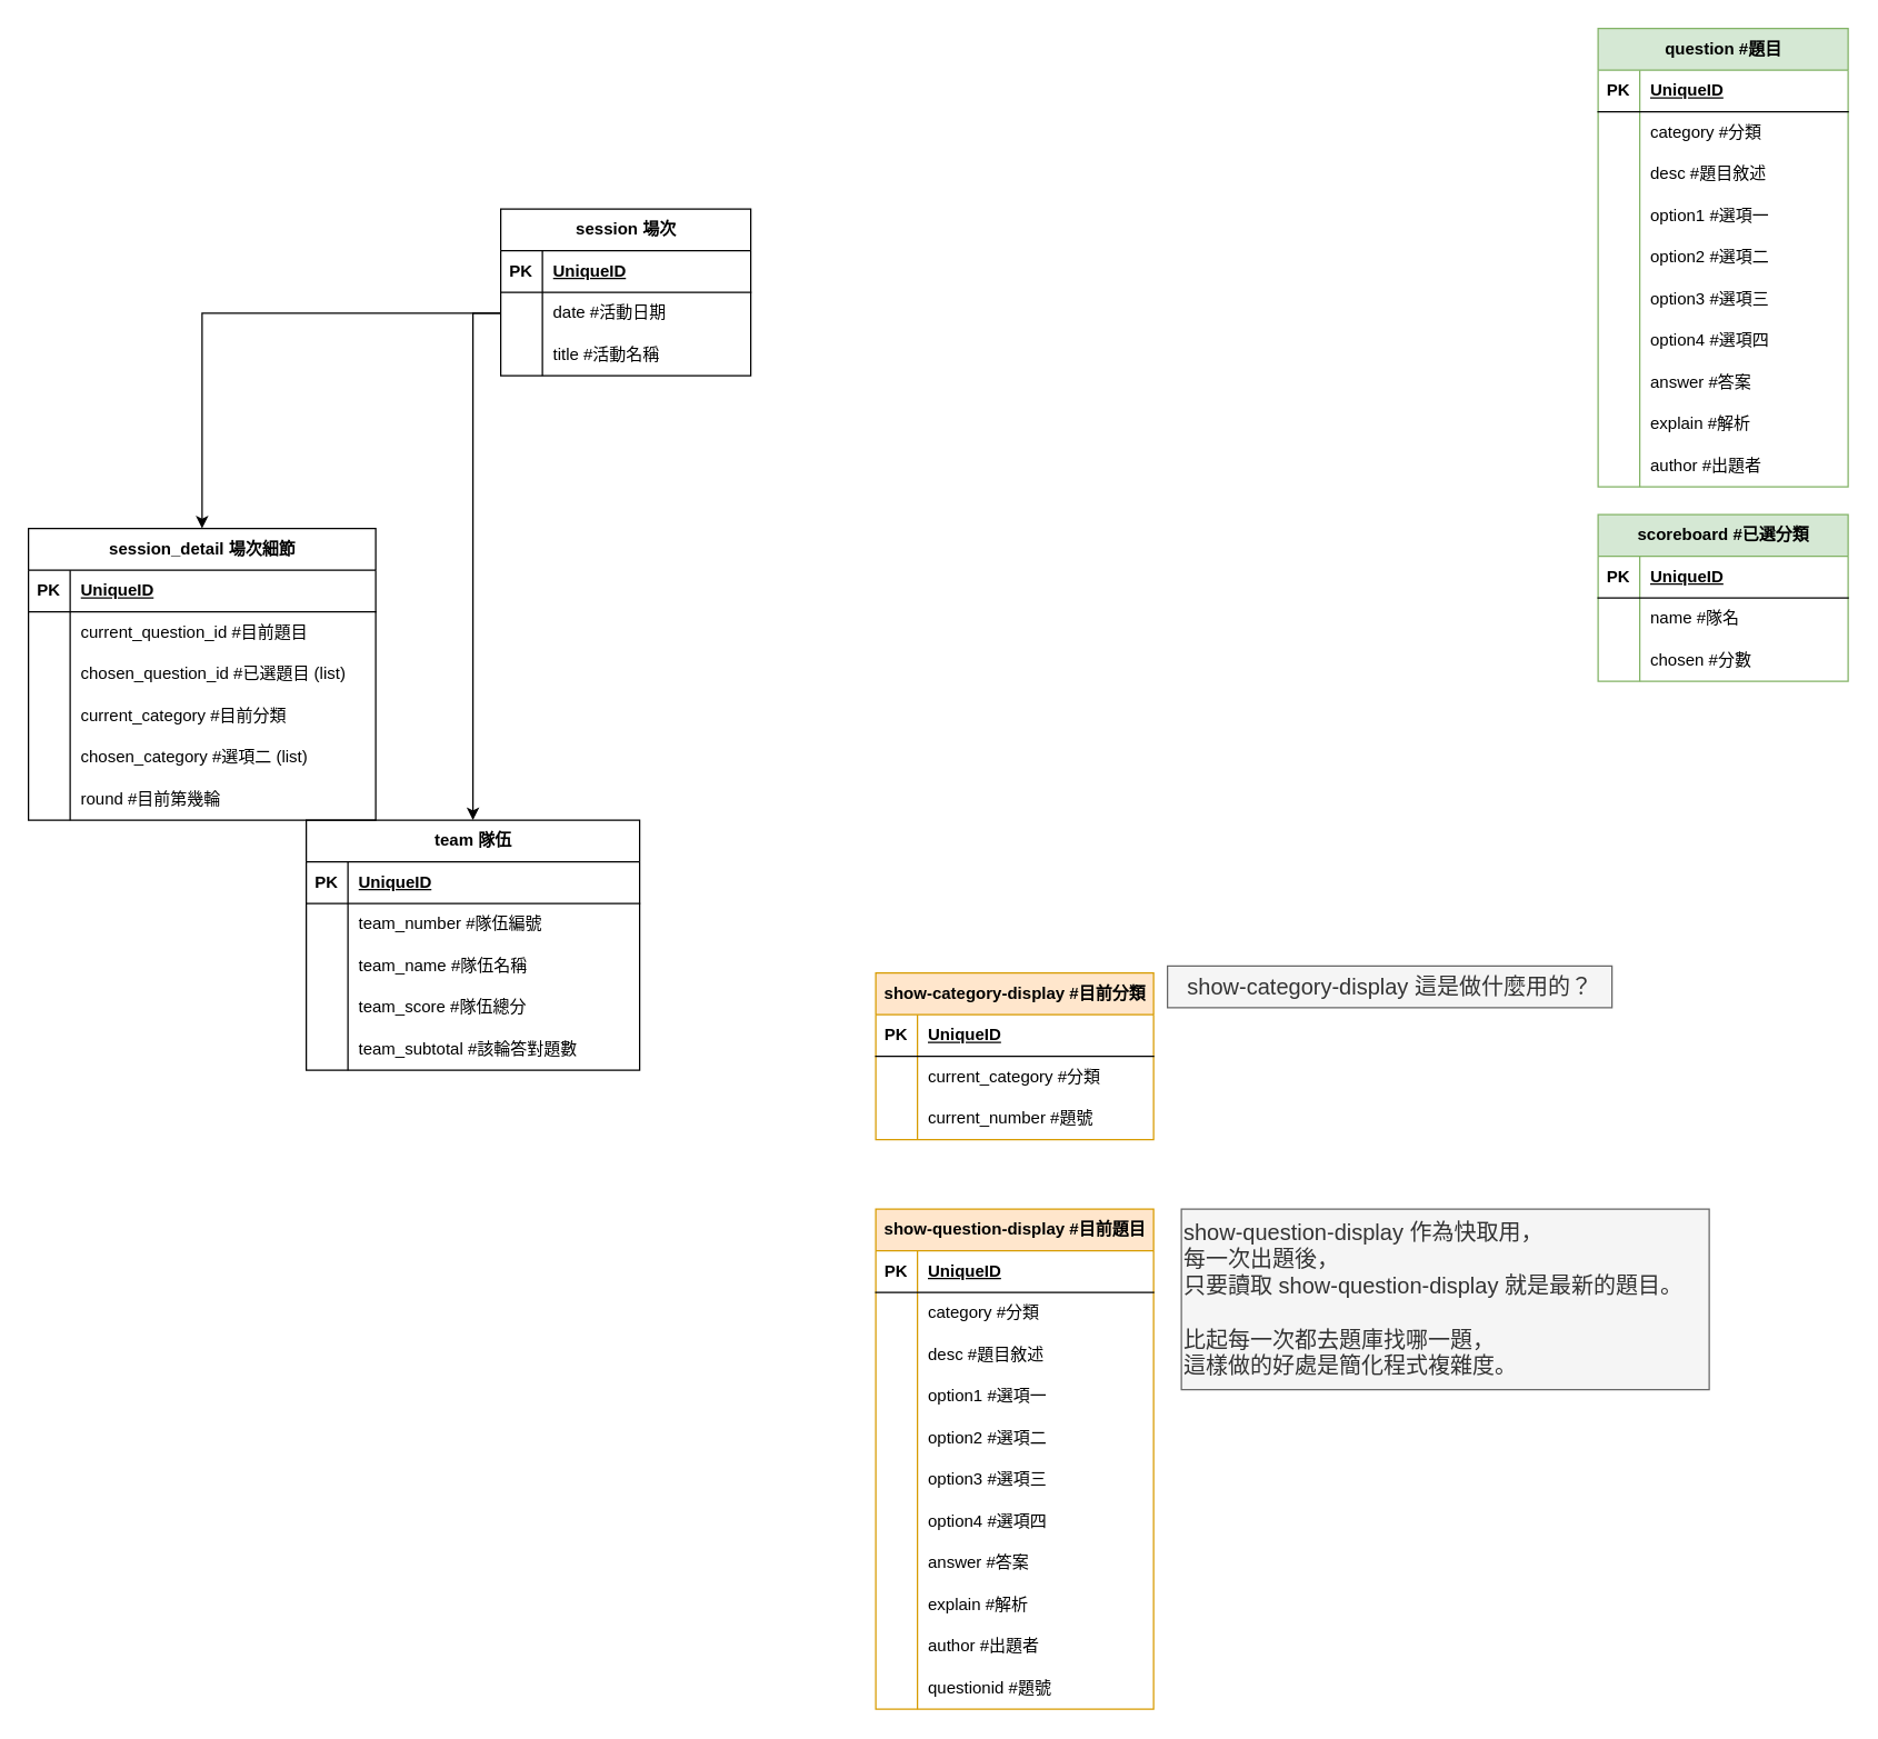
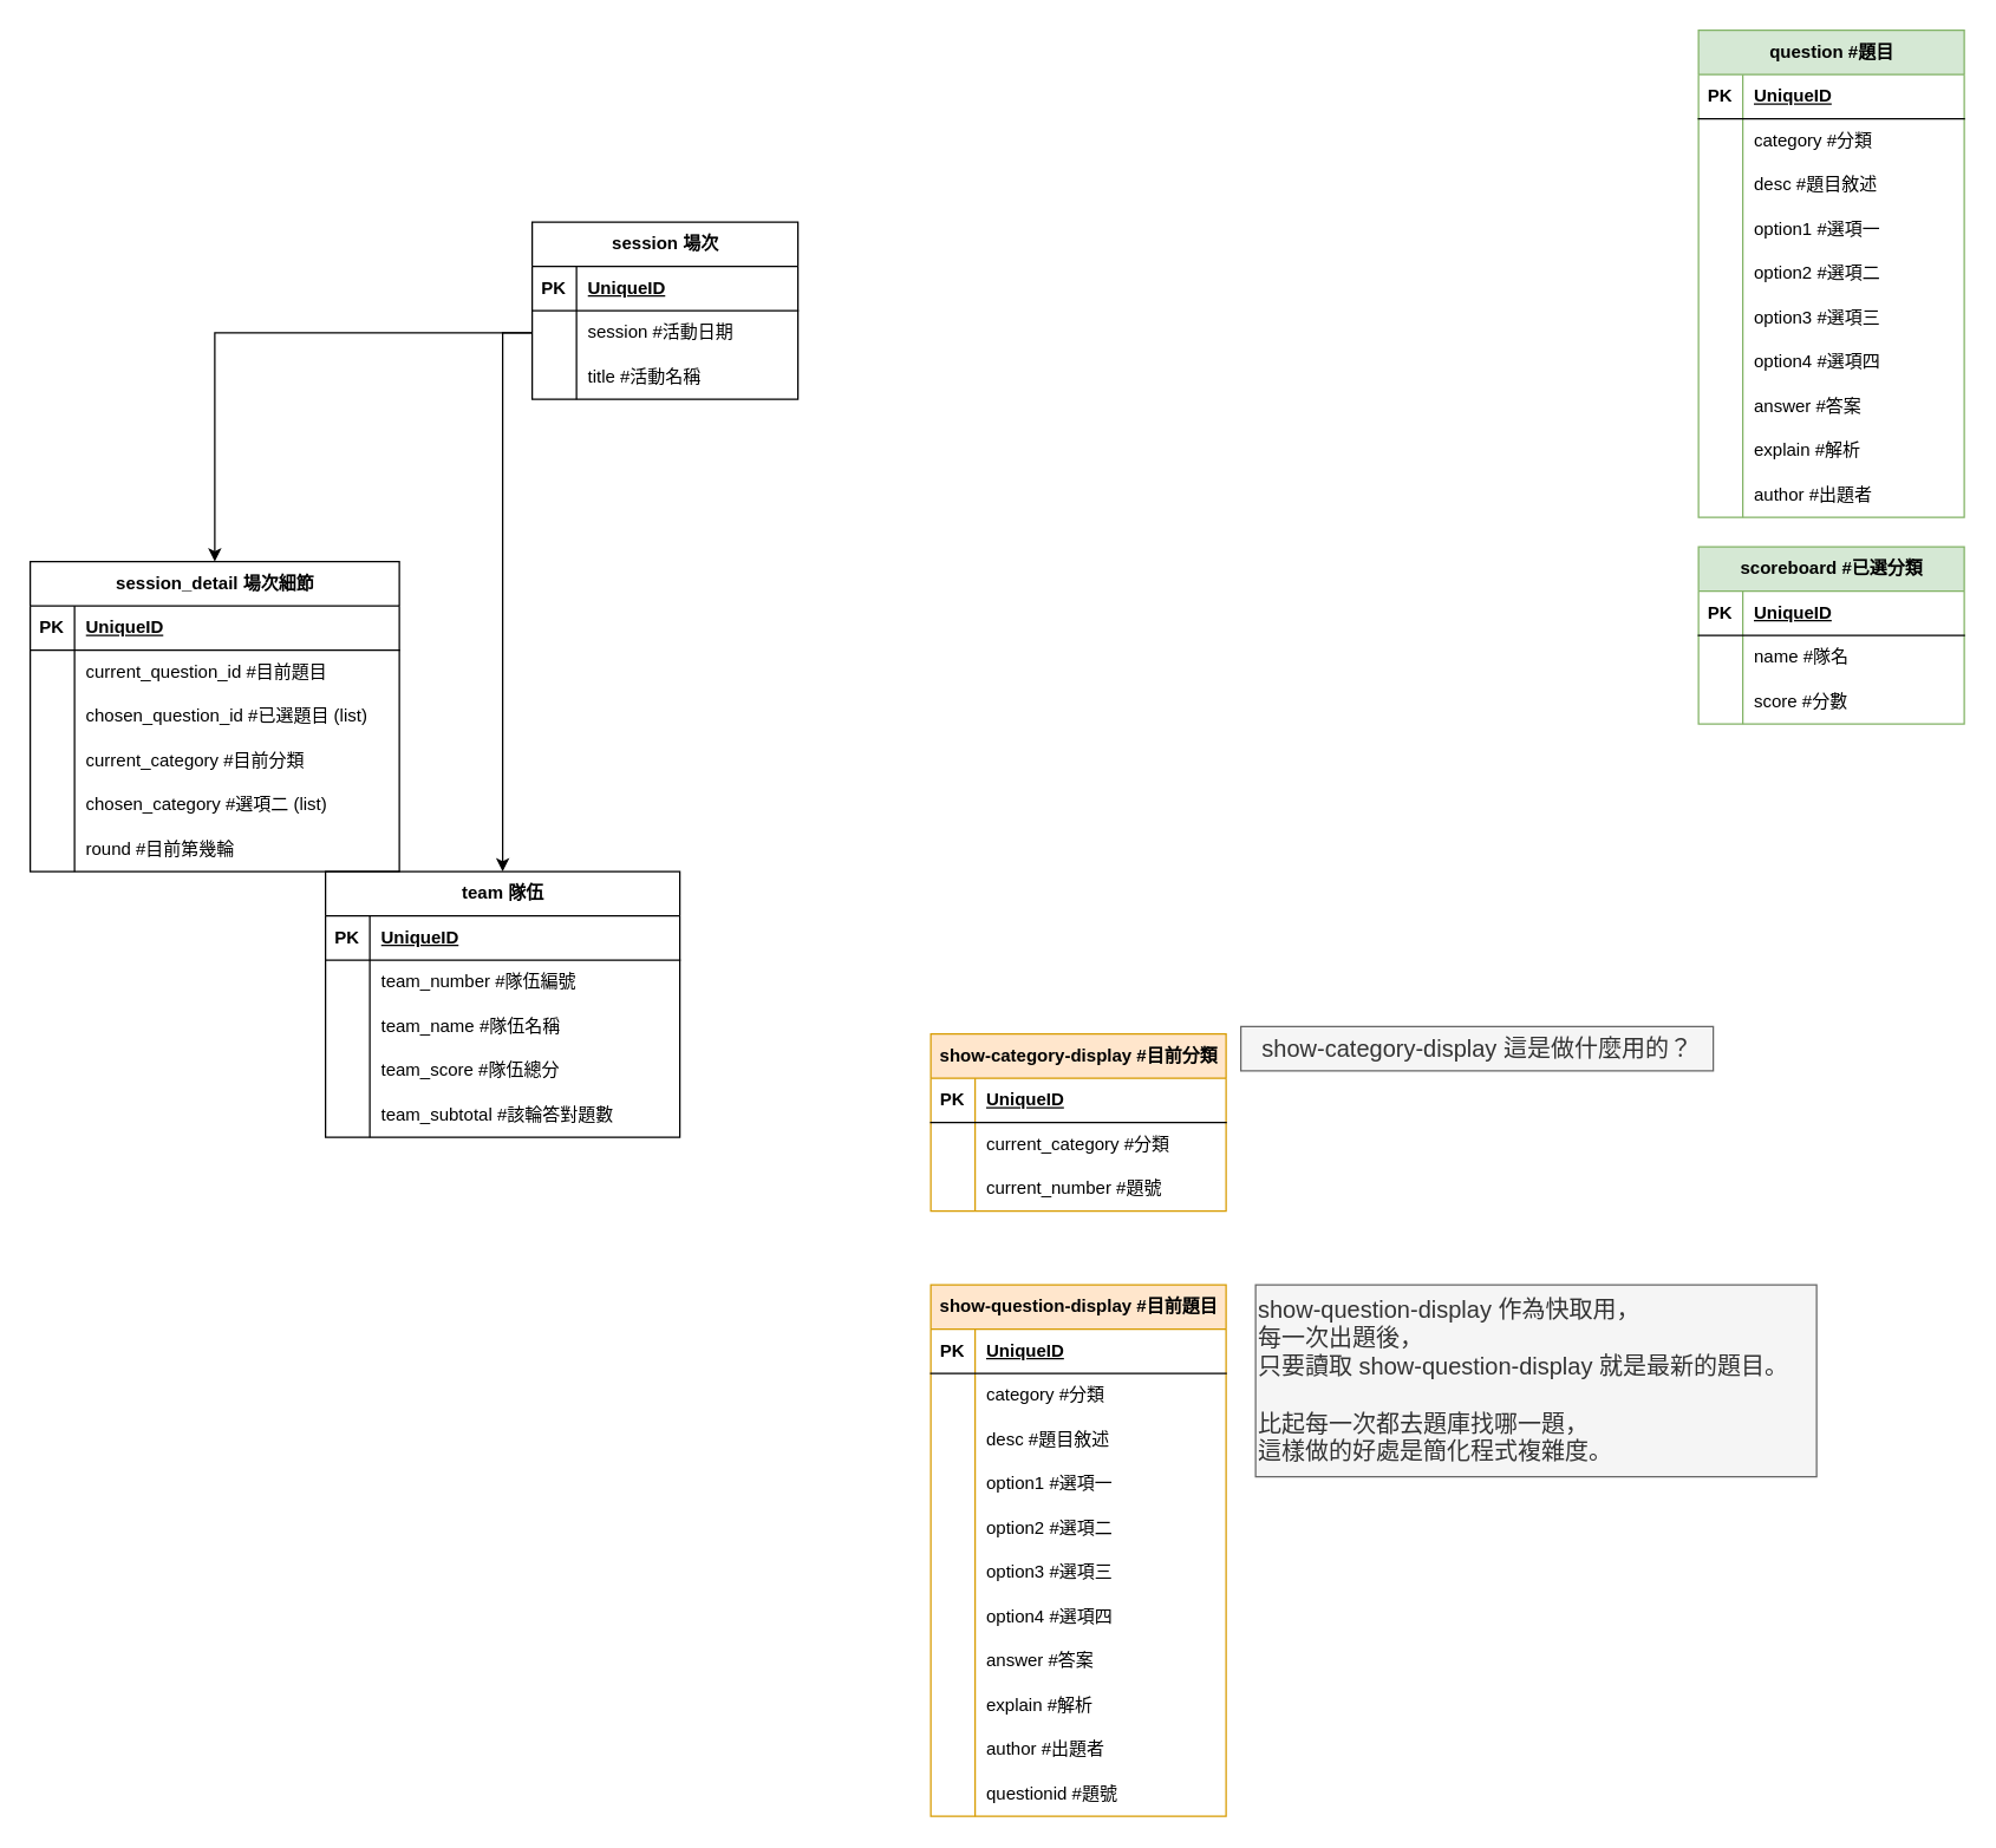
- <mxCell id="39" value="date #活動日期" style="shape=partialRectangle;connectable=0;fillColor=none;top=0;left=0;bottom=0;right=0;align=left;spacingLeft=6;overflow=hidden;whiteSpace=wrap;html=1;" parent="37" vertex="1"><mxGeometry x="30" width="150" height="30" as="geometry"><mxRectangle width="150" height="30" as="alternateBounds" /></mxGeometry></mxCell>
+ <mxCell id="39" value="session #活動日期" style="shape=partialRectangle;connectable=0;fillColor=none;top=0;left=0;bottom=0;right=0;align=left;spacingLeft=6;overflow=hidden;whiteSpace=wrap;html=1;" parent="37" vertex="1"><mxGeometry x="30" width="150" height="30" as="geometry"><mxRectangle width="150" height="30" as="alternateBounds" /></mxGeometry></mxCell>
- <mxCell id="89" value="chosen #分數" style="shape=partialRectangle;connectable=0;fillColor=none;top=0;left=0;bottom=0;right=0;align=left;spacingLeft=6;overflow=hidden;whiteSpace=wrap;html=1;" vertex="1" parent="87"><mxGeometry x="30" width="150" height="30" as="geometry"><mxRectangle width="150" height="30" as="alternateBounds" /></mxGeometry></mxCell>
+ <mxCell id="89" value="score #分數" style="shape=partialRectangle;connectable=0;fillColor=none;top=0;left=0;bottom=0;right=0;align=left;spacingLeft=6;overflow=hidden;whiteSpace=wrap;html=1;" vertex="1" parent="87"><mxGeometry x="30" width="150" height="30" as="geometry"><mxRectangle width="150" height="30" as="alternateBounds" /></mxGeometry></mxCell>
